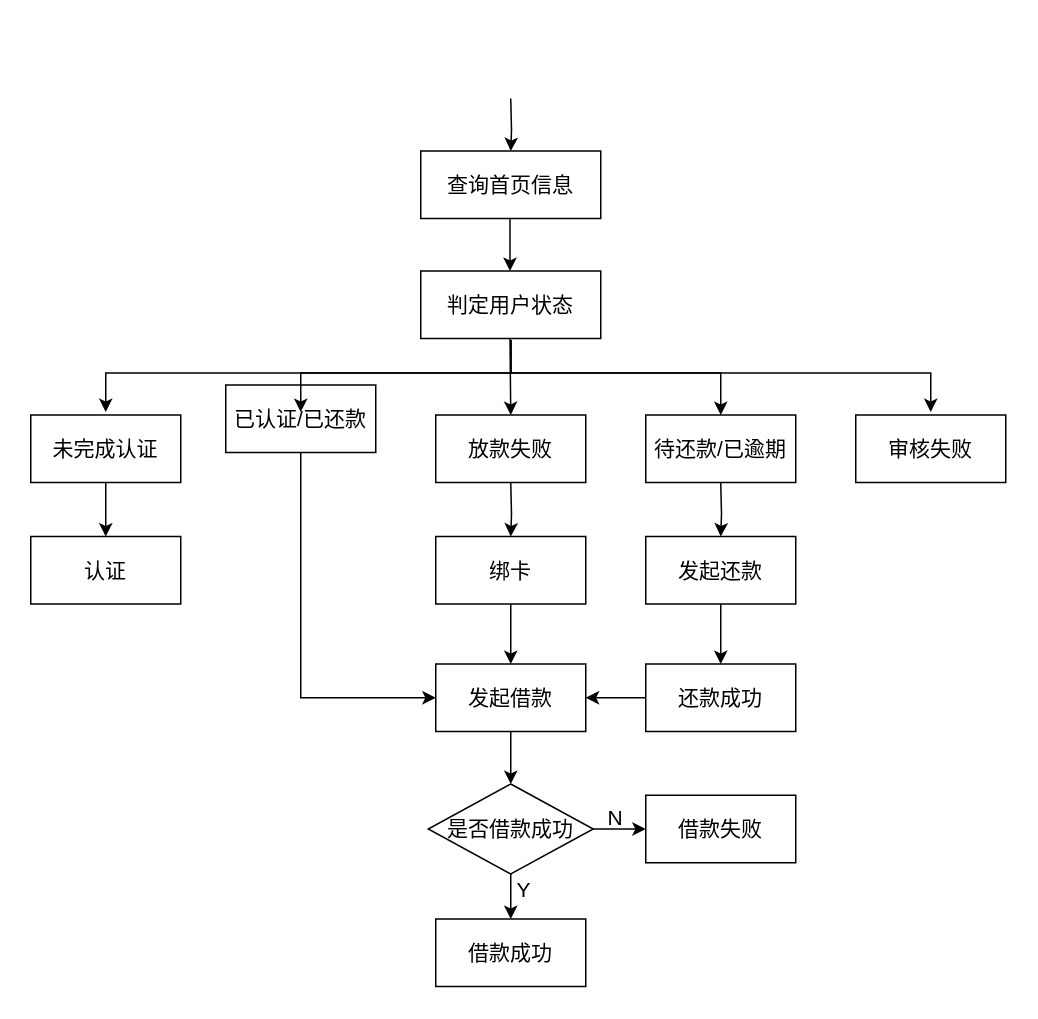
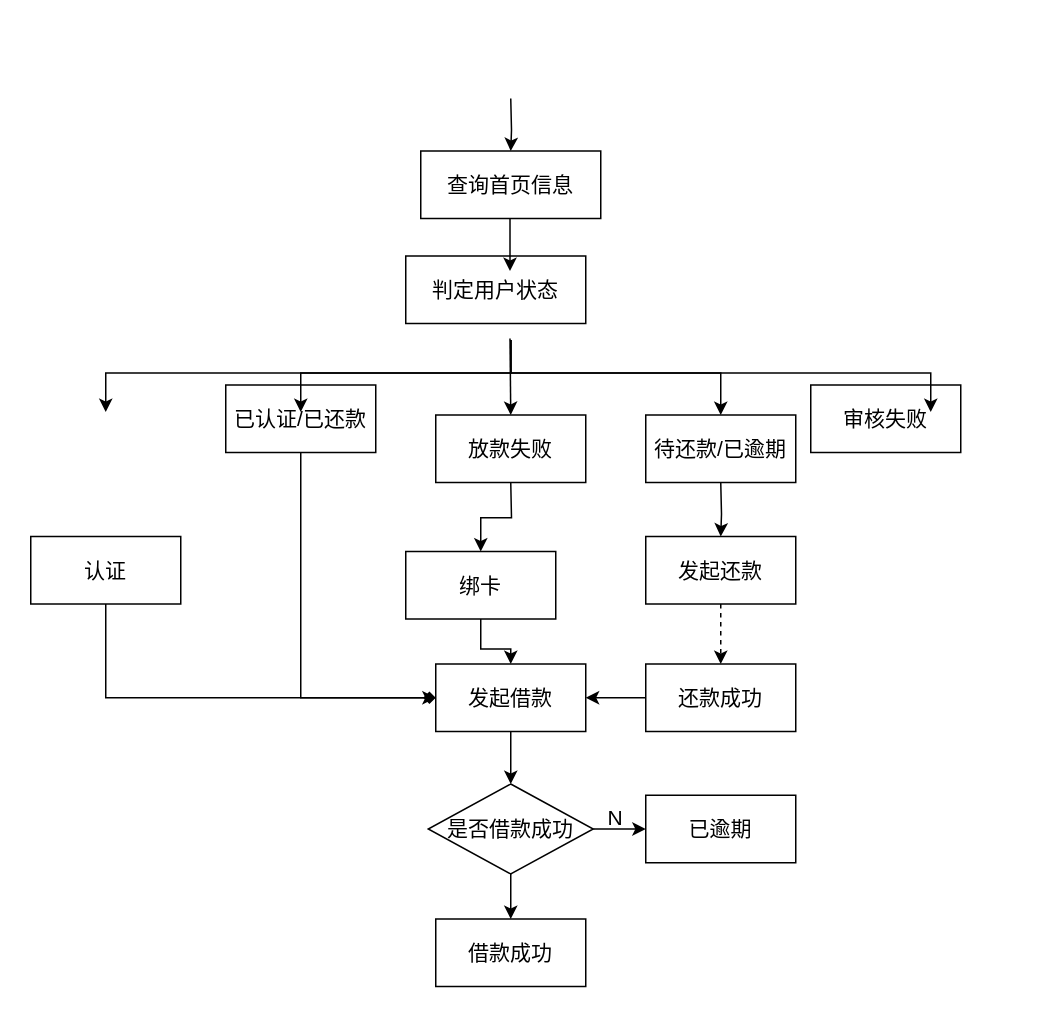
- <mxCell id="5" value="判定用户状态" style="rounded=0;whiteSpace=wrap;html=1;fontSize=14;" vertex="1" parent="2"><mxGeometry x="260" y="160" width="120" height="45" as="geometry" /></mxCell>
+ <mxCell id="5" value="判定用户状态" style="rounded=0;whiteSpace=wrap;html=1;fontSize=14;" vertex="1" parent="2"><mxGeometry x="250" y="150" width="120" height="45" as="geometry" /></mxCell>
- <mxCell id="10" value="未完成认证" style="whiteSpace=wrap;html=1;fontSize=14;" vertex="1" parent="2"><mxGeometry y="256" width="100" height="45" as="geometry" /></mxCell>
- <mxCell id="16" value="审核失败" style="whiteSpace=wrap;html=1;fontSize=14;" vertex="1" parent="2"><mxGeometry x="550" y="256" width="100" height="45" as="geometry" /></mxCell>
+ <mxCell id="16" value="审核失败" style="whiteSpace=wrap;html=1;fontSize=14;" vertex="1" parent="2"><mxGeometry x="520" y="236" width="100" height="45" as="geometry" /></mxCell>
- <mxCell id="23" value="" style="edgeStyle=orthogonalEdgeStyle;rounded=0;orthogonalLoop=1;jettySize=auto;html=1;" edge="1" parent="2" source="10" target="22"><mxGeometry relative="1" as="geometry" /></mxCell>
- <mxCell id="25" value="绑卡" style="whiteSpace=wrap;html=1;fontSize=14;" vertex="1" parent="2"><mxGeometry x="270" y="337" width="100" height="45" as="geometry" /></mxCell>
+ <mxCell id="25" value="绑卡" style="whiteSpace=wrap;html=1;fontSize=14;" vertex="1" parent="2"><mxGeometry x="250" y="347" width="100" height="45" as="geometry" /></mxCell>
- <mxCell id="30" value="" style="edgeStyle=orthogonalEdgeStyle;rounded=0;orthogonalLoop=1;jettySize=auto;html=1;fontSize=14;" edge="1" parent="2" source="27" target="29"><mxGeometry relative="1" as="geometry" /></mxCell>
+ <mxCell id="30" value="" style="edgeStyle=orthogonalEdgeStyle;rounded=0;orthogonalLoop=1;jettySize=auto;html=1;fontSize=14;dashed=1;" edge="1" parent="2" source="27" target="29"><mxGeometry relative="1" as="geometry" /></mxCell>
- <mxCell id="11" value="" style="edgeStyle=orthogonalEdgeStyle;rounded=0;orthogonalLoop=1;jettySize=auto;html=1;fontSize=14;entryX=0;entryY=0.5;entryDx=0;entryDy=0;exitX=0.5;exitY=1;exitDx=0;exitDy=0;" edge="1" parent="2" source="12" target="9"><mxGeometry relative="1" as="geometry"><mxPoint x="100" y="343.5" as="targetPoint" /></mxGeometry></mxCell>
+ <mxCell id="11" value="" style="edgeStyle=orthogonalEdgeStyle;rounded=0;orthogonalLoop=1;jettySize=auto;html=1;fontSize=14;entryX=0;entryY=0.5;entryDx=0;entryDy=0;exitX=0.5;exitY=1;exitDx=0;exitDy=0;endArrow=diamond;" edge="1" parent="2" source="12" target="9"><mxGeometry relative="1" as="geometry"><mxPoint x="100" y="343.5" as="targetPoint" /></mxGeometry></mxCell>
+ <mxCell id="21" value="" style="edgeStyle=orthogonalEdgeStyle;rounded=0;orthogonalLoop=1;jettySize=auto;html=1;fontSize=14;entryX=0;entryY=0.5;entryDx=0;entryDy=0;exitX=0.5;exitY=1;exitDx=0;exitDy=0;" edge="1" parent="2" source="22" target="9"><mxGeometry relative="1" as="geometry"><mxPoint x="45.113" y="329.3" as="targetPoint" /></mxGeometry></mxCell>
- <mxCell id="34" value="借款失败" style="whiteSpace=wrap;html=1;fontSize=14;" vertex="1" parent="2"><mxGeometry x="410" y="509.5" width="100" height="45" as="geometry" /></mxCell>
+ <mxCell id="34" value="已逾期" style="whiteSpace=wrap;html=1;fontSize=14;" vertex="1" parent="2"><mxGeometry x="410" y="509.5" width="100" height="45" as="geometry" /></mxCell>
- <mxCell id="37" value="Y" style="text;html=1;strokeColor=none;fillColor=none;align=center;verticalAlign=middle;whiteSpace=wrap;rounded=0;fontSize=14;" vertex="1" parent="2"><mxGeometry x="309" y="563" width="40" height="20" as="geometry" /></mxCell>
